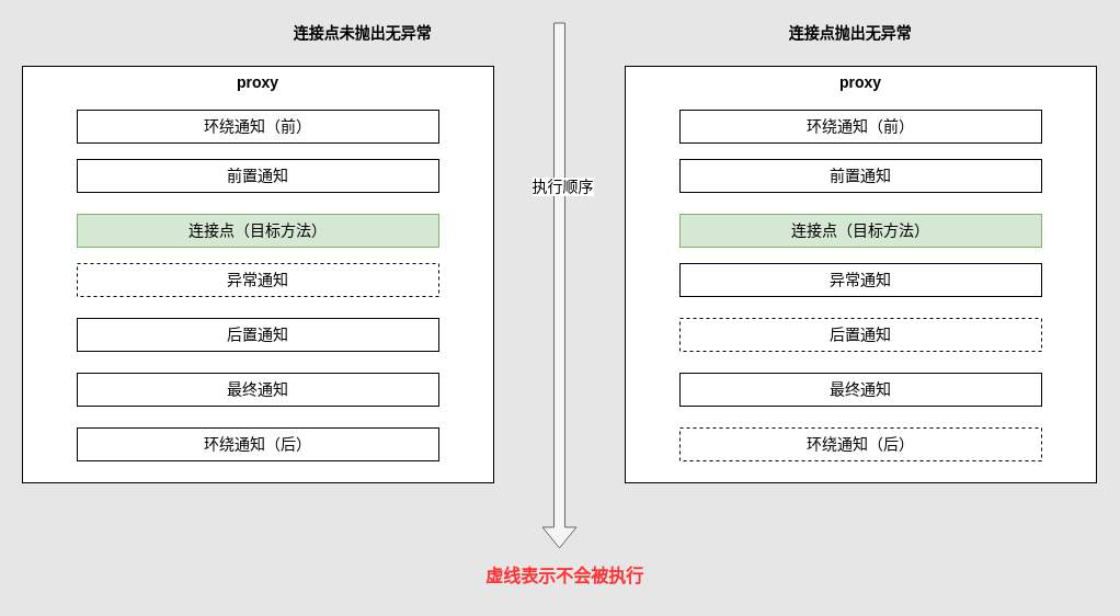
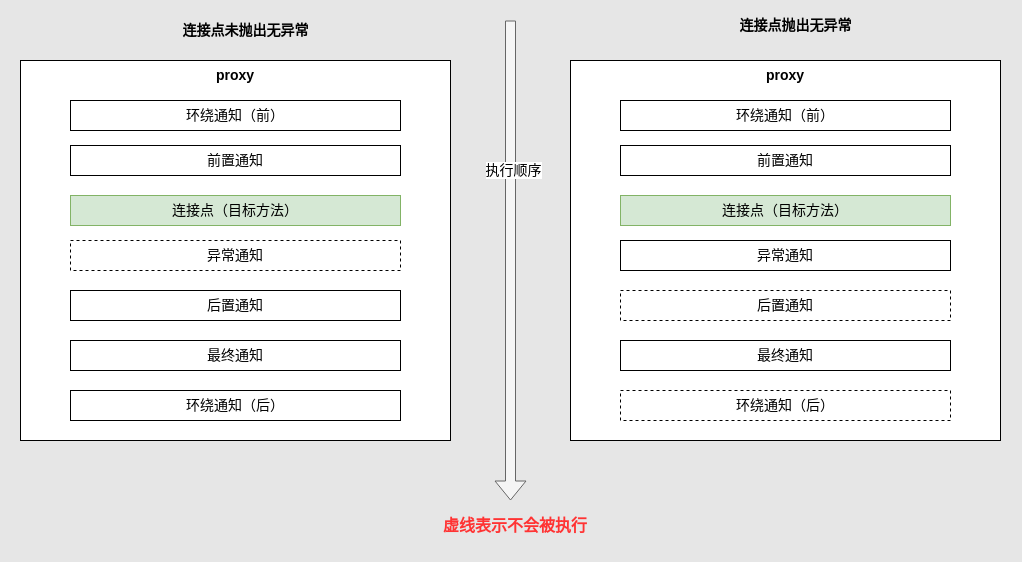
- <mxCell id="7" value="连接点未抛出无异常" style="text;html=1;align=center;verticalAlign=middle;resizable=0;points=[];autosize=1;strokeColor=none;fillColor=none;fontStyle=1;fontSize=14;" parent="1" vertex="1"><mxGeometry x="260" y="20" width="140" height="20" as="geometry" /></mxCell>
+ <mxCell id="7" value="连接点未抛出无异常" style="text;html=1;align=center;verticalAlign=middle;resizable=0;points=[];autosize=1;strokeColor=none;fillColor=none;fontStyle=1;fontSize=14;" parent="1" vertex="1"><mxGeometry x="175" y="20" width="140" height="20" as="geometry" /></mxCell>
- <mxCell id="10" value="连接点抛出无异常" style="text;html=1;align=center;verticalAlign=middle;resizable=0;points=[];autosize=1;strokeColor=none;fillColor=none;fontStyle=1;fontSize=14;" parent="1" vertex="1"><mxGeometry x="710" y="20" width="130" height="20" as="geometry" /></mxCell>
+ <mxCell id="10" value="连接点抛出无异常" style="text;html=1;align=center;verticalAlign=middle;resizable=0;points=[];autosize=1;strokeColor=none;fillColor=none;fontStyle=1;fontSize=14;" parent="1" vertex="1"><mxGeometry x="730" y="15" width="130" height="20" as="geometry" /></mxCell>
